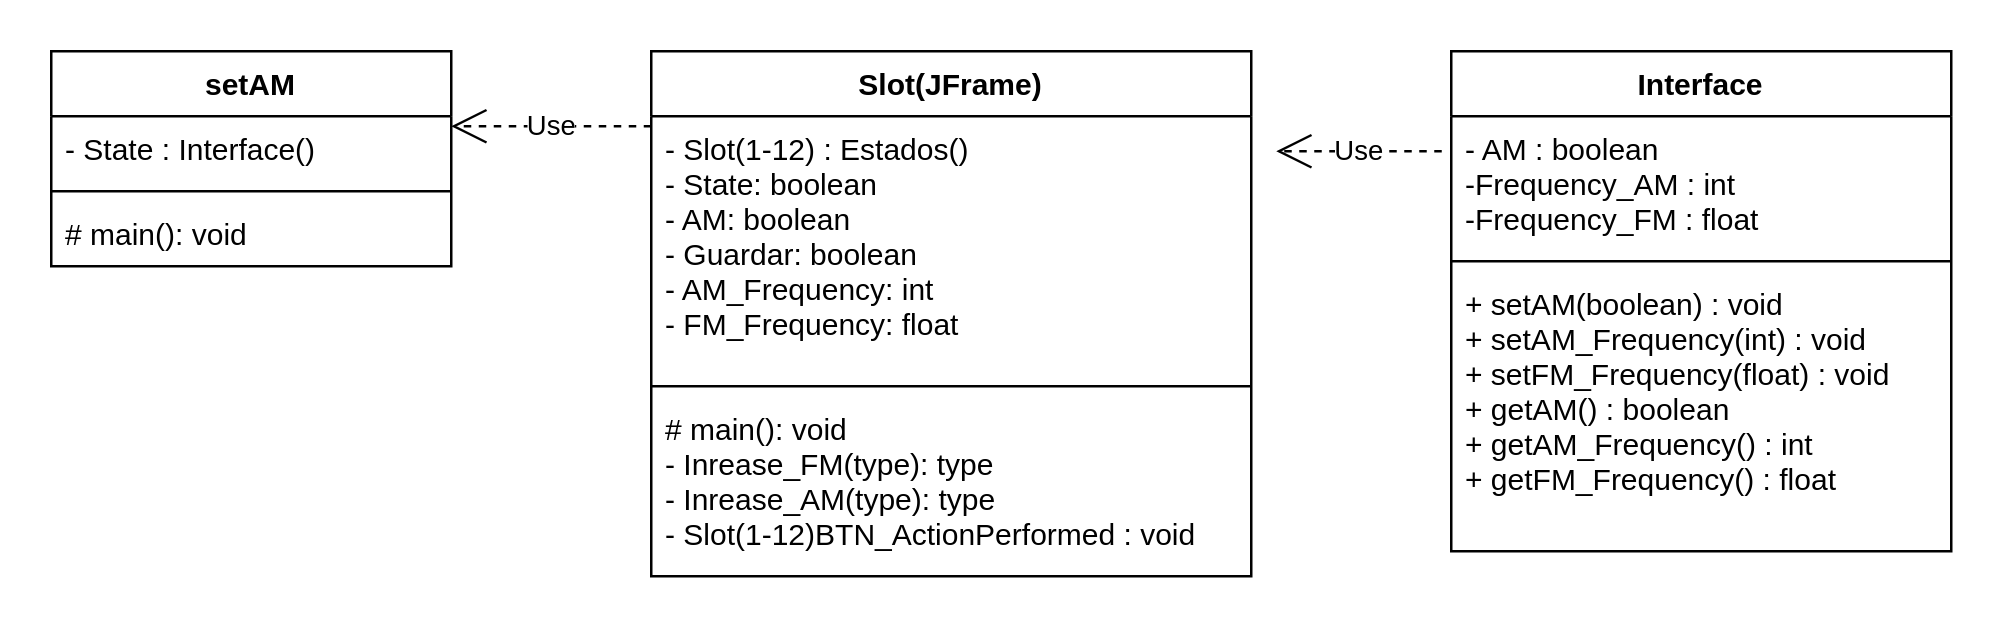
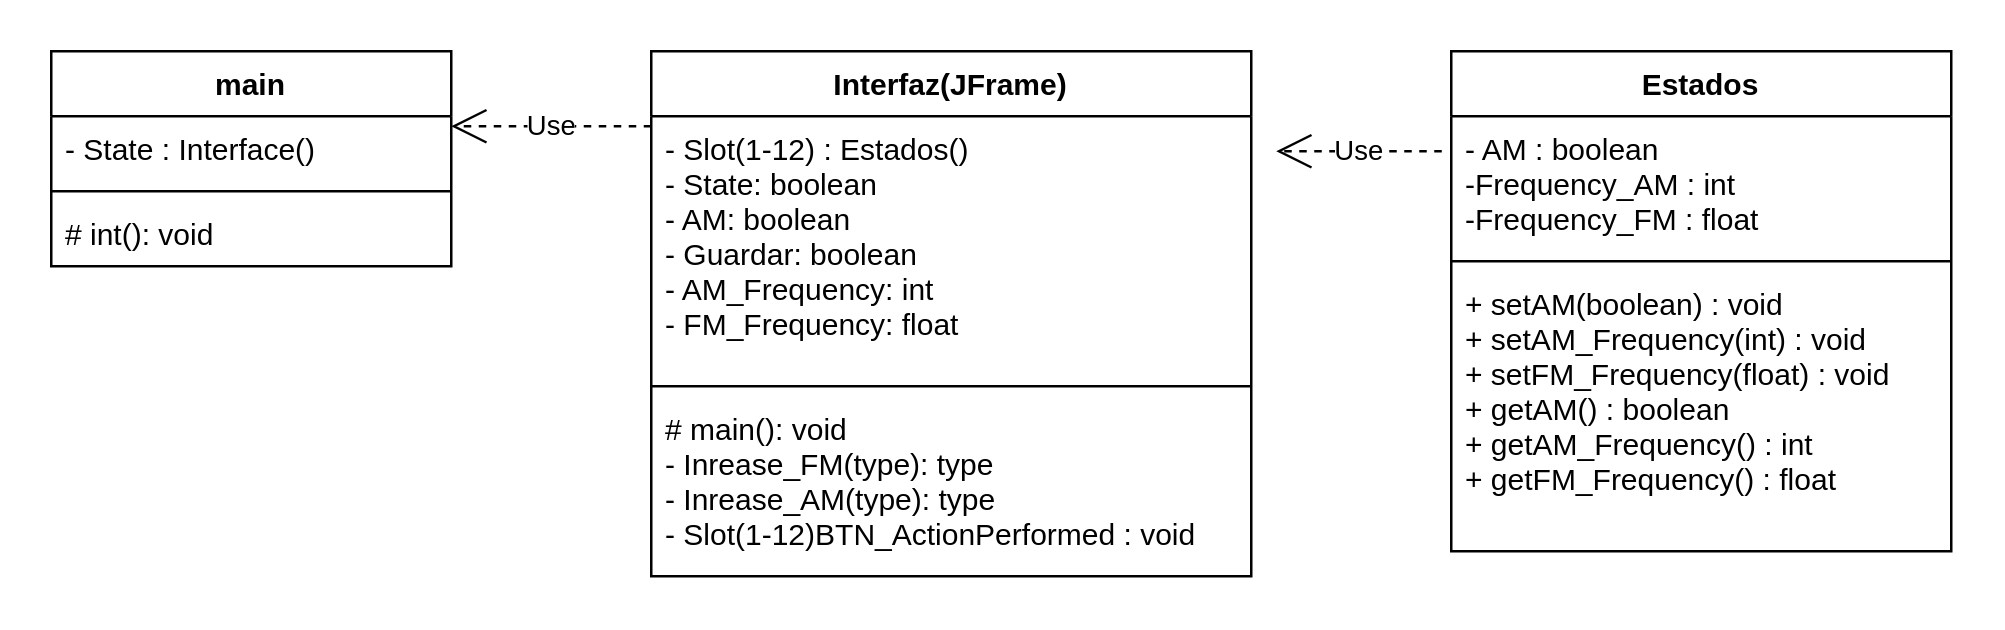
- <mxCell id="2" value="setAM" style="swimlane;fontStyle=1;align=center;verticalAlign=top;childLayout=stackLayout;horizontal=1;startSize=26;horizontalStack=0;resizeParent=1;resizeParentMax=0;resizeLast=0;collapsible=1;marginBottom=0;" vertex="1" parent="1"><mxGeometry x="20" y="20" width="160" height="86" as="geometry" /></mxCell>
+ <mxCell id="2" value="main" style="swimlane;fontStyle=1;align=center;verticalAlign=top;childLayout=stackLayout;horizontal=1;startSize=26;horizontalStack=0;resizeParent=1;resizeParentMax=0;resizeLast=0;collapsible=1;marginBottom=0;" vertex="1" parent="1"><mxGeometry x="20" y="20" width="160" height="86" as="geometry" /></mxCell>
- <mxCell id="6" value="Slot(JFrame)" style="swimlane;fontStyle=1;align=center;verticalAlign=top;childLayout=stackLayout;horizontal=1;startSize=26;horizontalStack=0;resizeParent=1;resizeParentMax=0;resizeLast=0;collapsible=1;marginBottom=0;" vertex="1" parent="1"><mxGeometry x="260" y="20" width="240" height="210" as="geometry" /></mxCell>
+ <mxCell id="6" value="Interfaz(JFrame)" style="swimlane;fontStyle=1;align=center;verticalAlign=top;childLayout=stackLayout;horizontal=1;startSize=26;horizontalStack=0;resizeParent=1;resizeParentMax=0;resizeLast=0;collapsible=1;marginBottom=0;" vertex="1" parent="1"><mxGeometry x="260" y="20" width="240" height="210" as="geometry" /></mxCell>
- <mxCell id="10" value="Interface" style="swimlane;fontStyle=1;align=center;verticalAlign=top;childLayout=stackLayout;horizontal=1;startSize=26;horizontalStack=0;resizeParent=1;resizeParentMax=0;resizeLast=0;collapsible=1;marginBottom=0;" vertex="1" parent="1"><mxGeometry x="580" y="20" width="200" height="200" as="geometry" /></mxCell>
+ <mxCell id="10" value="Estados" style="swimlane;fontStyle=1;align=center;verticalAlign=top;childLayout=stackLayout;horizontal=1;startSize=26;horizontalStack=0;resizeParent=1;resizeParentMax=0;resizeLast=0;collapsible=1;marginBottom=0;" vertex="1" parent="1"><mxGeometry x="580" y="20" width="200" height="200" as="geometry" /></mxCell>
- <mxCell id="5" value="# main(): void&#10;" style="text;strokeColor=none;fillColor=none;align=left;verticalAlign=top;spacingLeft=4;spacingRight=4;overflow=hidden;rotatable=0;points=[[0,0.5],[1,0.5]];portConstraint=eastwest;" vertex="1" parent="2"><mxGeometry y="60" width="160" height="26" as="geometry" /></mxCell>
+ <mxCell id="5" value="# int(): void&#10;" style="text;strokeColor=none;fillColor=none;align=left;verticalAlign=top;spacingLeft=4;spacingRight=4;overflow=hidden;rotatable=0;points=[[0,0.5],[1,0.5]];portConstraint=eastwest;" vertex="1" parent="2"><mxGeometry y="60" width="160" height="26" as="geometry" /></mxCell>
